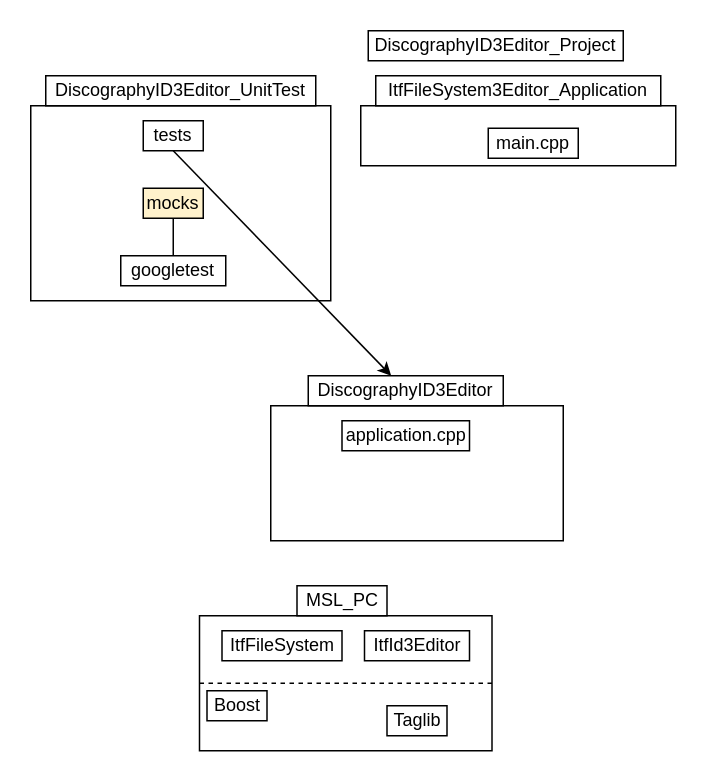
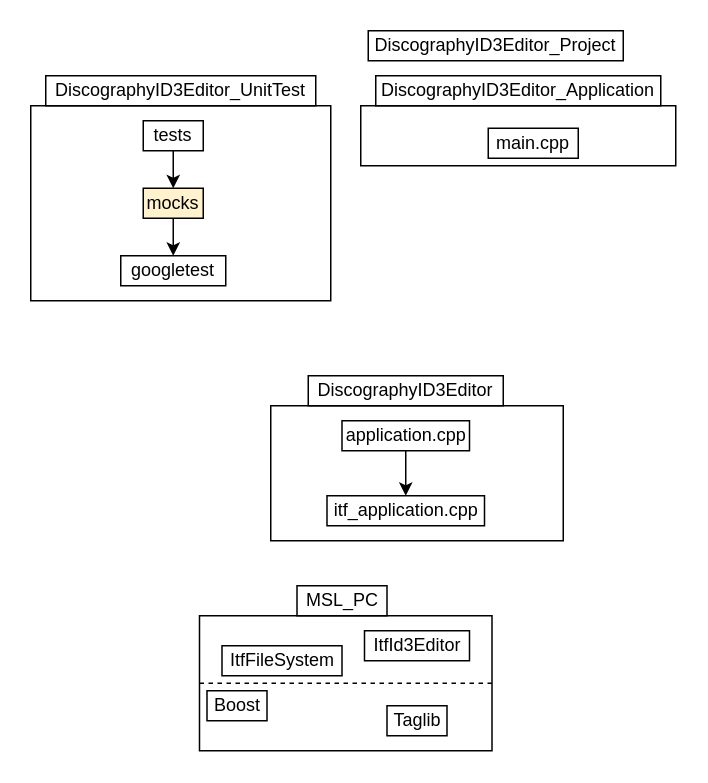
- <mxCell id="8" value="ItfFileSystem3Editor_Application" style="rounded=0;whiteSpace=wrap;html=1;" parent="1" vertex="1"><mxGeometry x="250" y="50" width="190" height="20" as="geometry" /></mxCell>
+ <mxCell id="8" value="DiscographyID3Editor_Application" style="rounded=0;whiteSpace=wrap;html=1;" parent="1" vertex="1"><mxGeometry x="250" y="50" width="190" height="20" as="geometry" /></mxCell>
- <mxCell id="20" value="" style="endArrow=none;html=1;entryX=0.5;entryY=0;entryDx=0;entryDy=0;exitX=0.5;exitY=1;exitDx=0;exitDy=0;" parent="1" source="12" target="10" edge="1"><mxGeometry width="50" height="50" relative="1" as="geometry"><mxPoint x="125" y="110" as="sourcePoint" /><mxPoint x="75" y="130" as="targetPoint" /></mxGeometry></mxCell>
+ <mxCell id="20" value="" style="endArrow=classic;html=1;entryX=0.5;entryY=0;entryDx=0;entryDy=0;exitX=0.5;exitY=1;exitDx=0;exitDy=0;" parent="1" source="12" target="10" edge="1"><mxGeometry width="50" height="50" relative="1" as="geometry"><mxPoint x="125" y="110" as="sourcePoint" /><mxPoint x="75" y="130" as="targetPoint" /></mxGeometry></mxCell>
- <mxCell id="19" value="" style="endArrow=classic;html=1;exitX=0.5;exitY=1;exitDx=0;exitDy=0;" parent="1" source="11" target="9" edge="1"><mxGeometry width="50" height="50" relative="1" as="geometry"><mxPoint x="105" y="110" as="sourcePoint" /><mxPoint x="-30" y="190" as="targetPoint" /></mxGeometry></mxCell>
+ <mxCell id="19" value="" style="endArrow=classic;html=1;entryX=0.5;entryY=0;entryDx=0;entryDy=0;exitX=0.5;exitY=1;exitDx=0;exitDy=0;" parent="1" source="11" target="12" edge="1"><mxGeometry width="50" height="50" relative="1" as="geometry"><mxPoint x="105" y="110" as="sourcePoint" /><mxPoint x="-30" y="190" as="targetPoint" /></mxGeometry></mxCell>
+ <mxCell id="22" value="" style="endArrow=classic;html=1;entryX=0.5;entryY=0;entryDx=0;entryDy=0;exitX=0.5;exitY=1;exitDx=0;exitDy=0;" parent="1" source="21" target="23" edge="1"><mxGeometry width="50" height="50" relative="1" as="geometry"><mxPoint x="615" y="360" as="sourcePoint" /><mxPoint x="565" y="390" as="targetPoint" /></mxGeometry></mxCell>
+ <mxCell id="23" value="itf_application.cpp" style="rounded=0;whiteSpace=wrap;html=1;" parent="1" vertex="1"><mxGeometry x="217.5" y="330" width="105" height="20" as="geometry" /></mxCell>
- <mxCell id="18" value="ItfFileSystem" style="rounded=0;whiteSpace=wrap;html=1;" parent="1" vertex="1"><mxGeometry x="147.5" y="420" width="80" height="20" as="geometry" /></mxCell>
+ <mxCell id="18" value="ItfFileSystem" style="rounded=0;whiteSpace=wrap;html=1;" parent="1" vertex="1"><mxGeometry x="147.5" y="430" width="80" height="20" as="geometry" /></mxCell>
